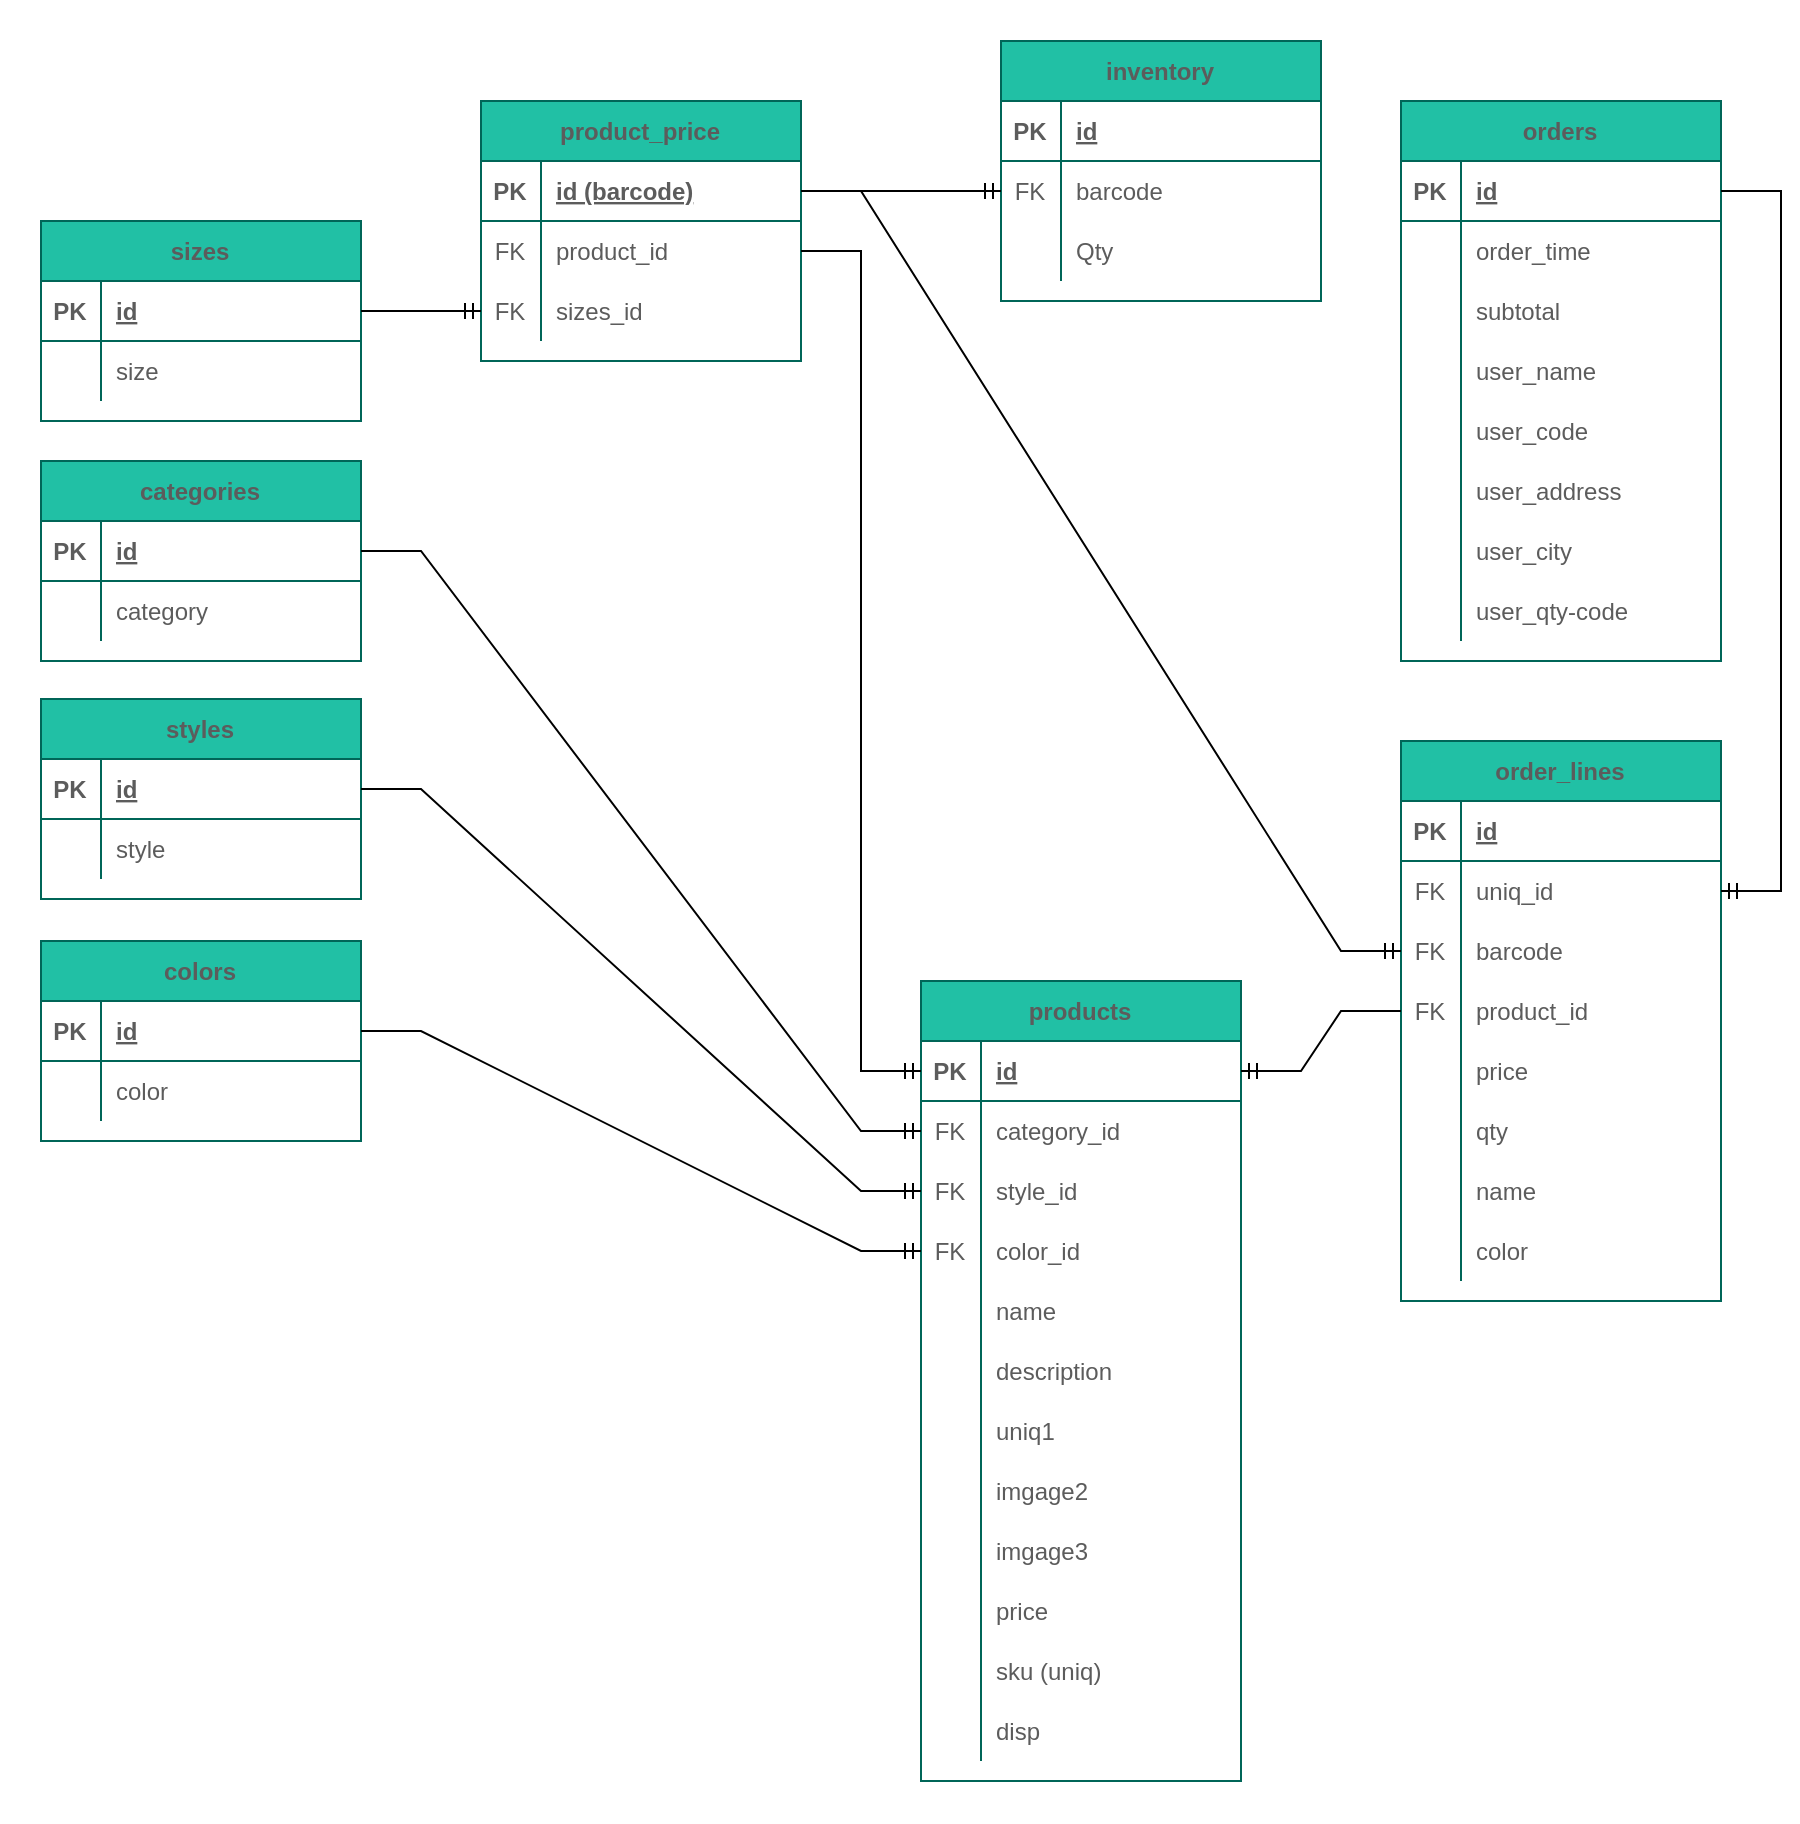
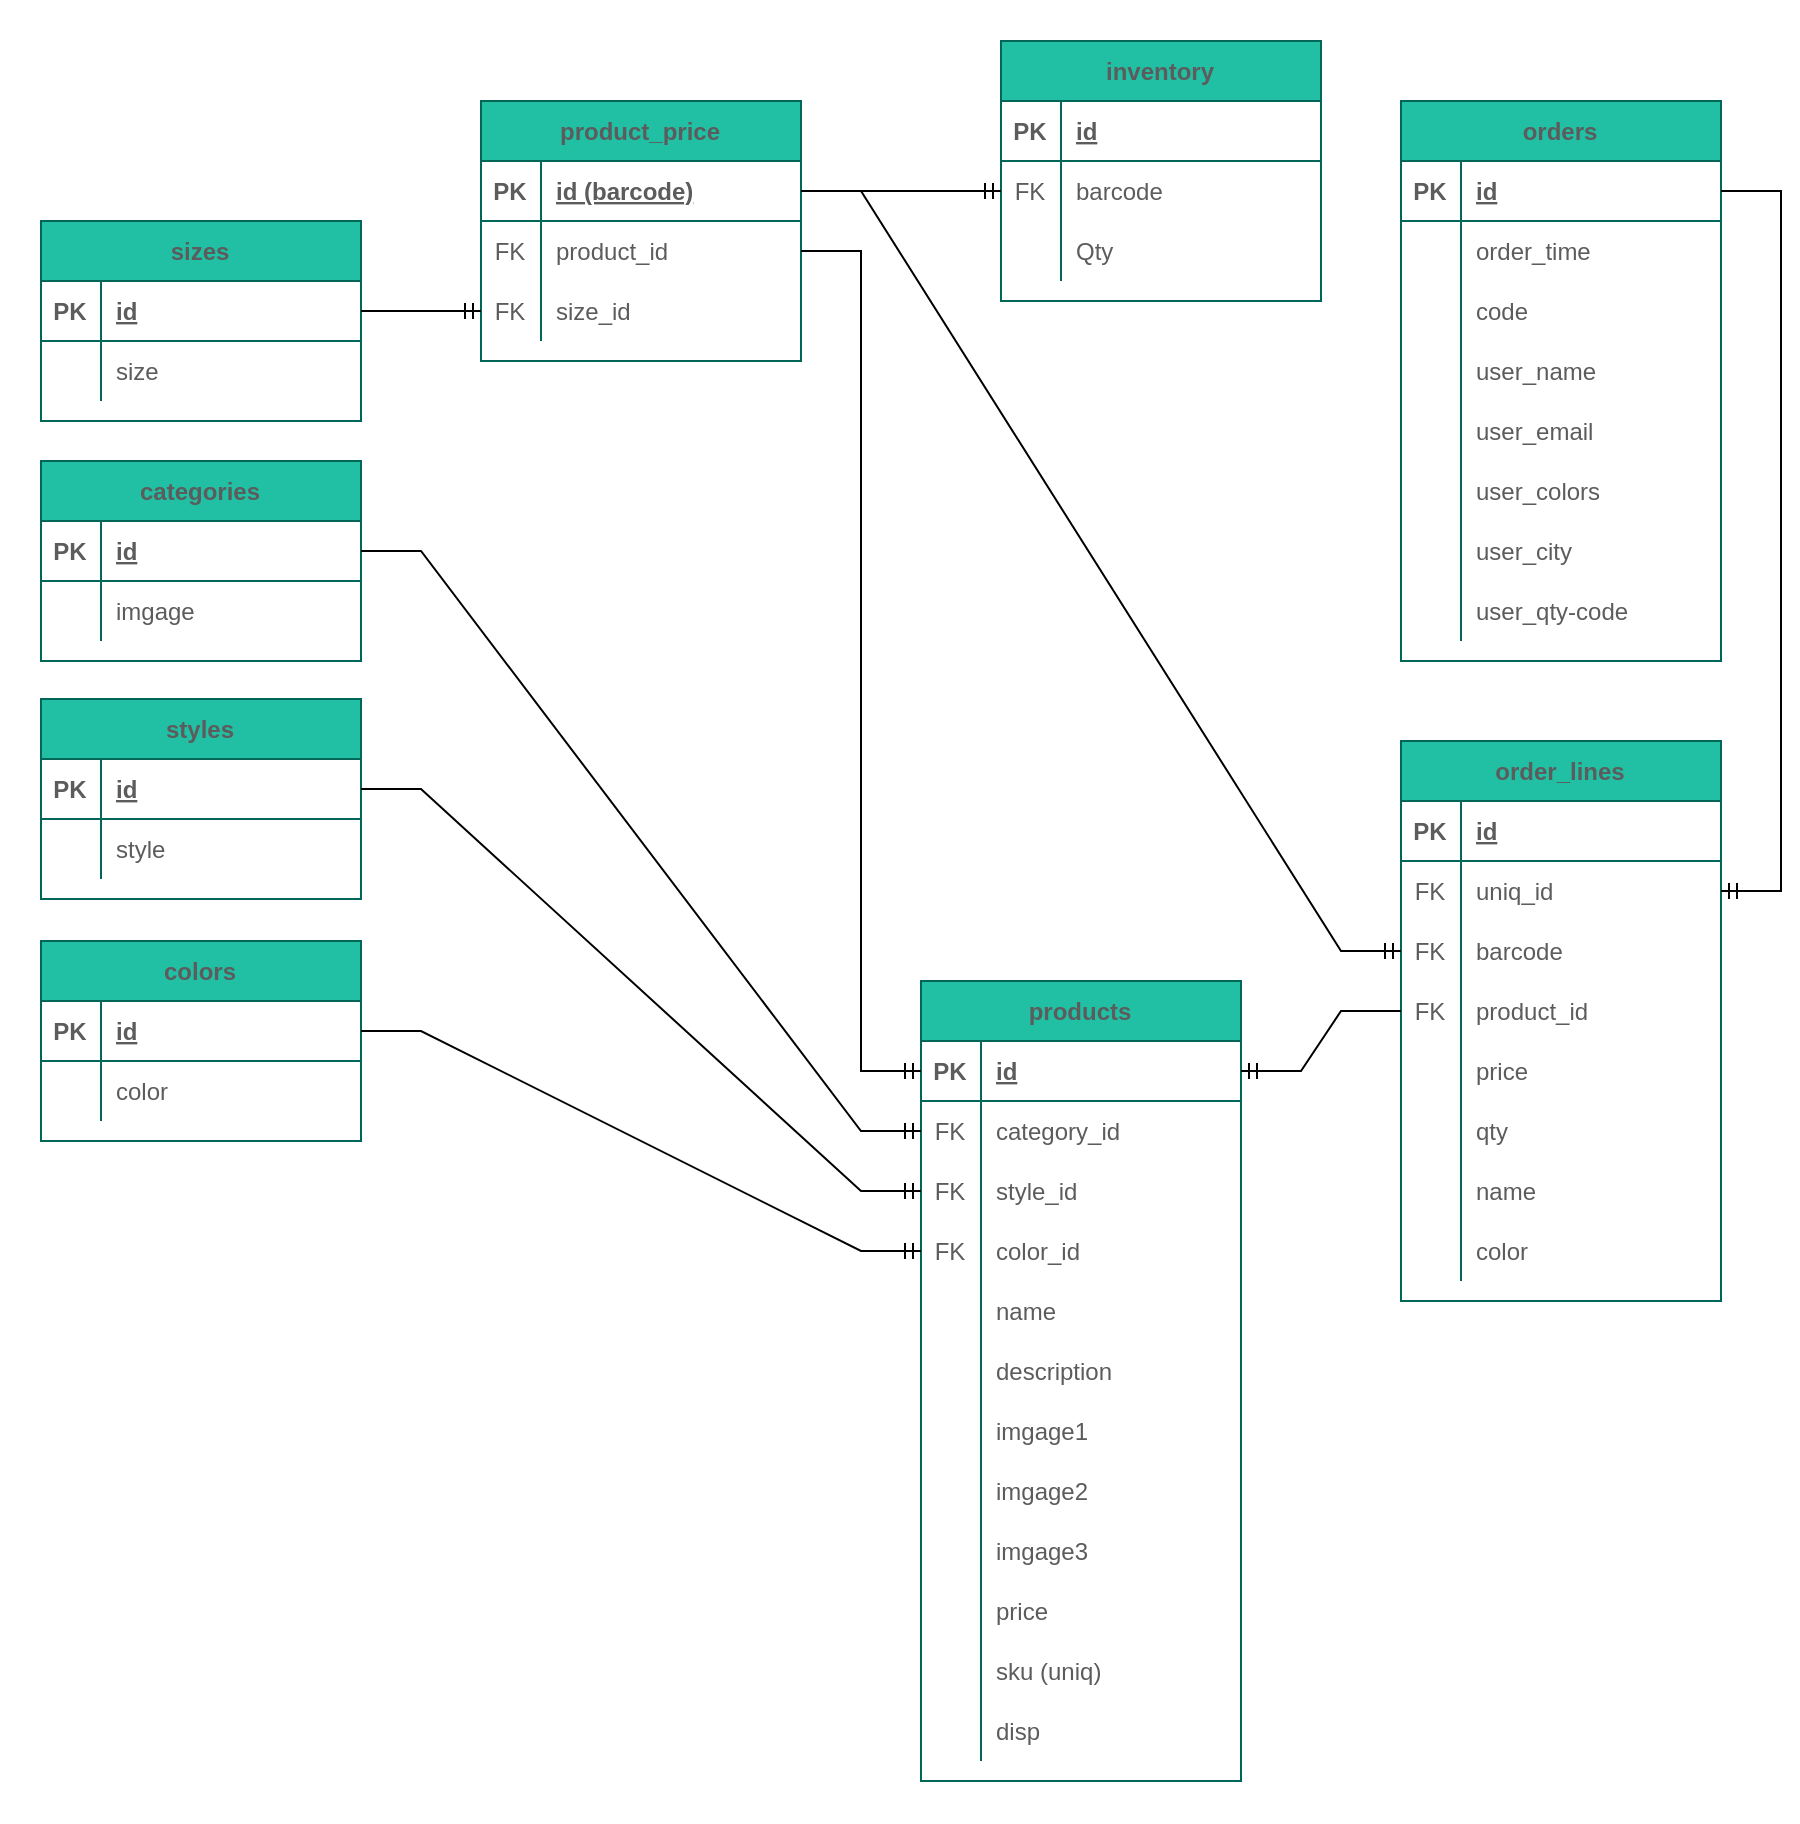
- <mxCell id="39" value="sizes_id" style="shape=partialRectangle;connectable=0;fillColor=none;top=0;left=0;bottom=0;right=0;align=left;spacingLeft=6;overflow=hidden;glass=0;strokeColor=#006658;fontColor=#5C5C5C;" parent="37" vertex="1"><mxGeometry x="30" width="130" height="30" as="geometry"><mxRectangle width="130" height="30" as="alternateBounds" /></mxGeometry></mxCell>
+ <mxCell id="39" value="size_id" style="shape=partialRectangle;connectable=0;fillColor=none;top=0;left=0;bottom=0;right=0;align=left;spacingLeft=6;overflow=hidden;glass=0;strokeColor=#006658;fontColor=#5C5C5C;" parent="37" vertex="1"><mxGeometry x="30" width="130" height="30" as="geometry"><mxRectangle width="130" height="30" as="alternateBounds" /></mxGeometry></mxCell>
- <mxCell id="96" value="subtotal" style="shape=partialRectangle;connectable=0;fillColor=none;top=0;left=0;bottom=0;right=0;align=left;spacingLeft=6;overflow=hidden;glass=0;strokeColor=#006658;fontColor=#5C5C5C;" parent="94" vertex="1"><mxGeometry x="30" width="130" height="30" as="geometry"><mxRectangle width="130" height="30" as="alternateBounds" /></mxGeometry></mxCell>
+ <mxCell id="96" value="code" style="shape=partialRectangle;connectable=0;fillColor=none;top=0;left=0;bottom=0;right=0;align=left;spacingLeft=6;overflow=hidden;glass=0;strokeColor=#006658;fontColor=#5C5C5C;" parent="94" vertex="1"><mxGeometry x="30" width="130" height="30" as="geometry"><mxRectangle width="130" height="30" as="alternateBounds" /></mxGeometry></mxCell>
- <mxCell id="102" value="user_code" style="shape=partialRectangle;connectable=0;fillColor=none;top=0;left=0;bottom=0;right=0;align=left;spacingLeft=6;overflow=hidden;glass=0;strokeColor=#006658;fontColor=#5C5C5C;" parent="100" vertex="1"><mxGeometry x="30" width="130" height="30" as="geometry"><mxRectangle width="130" height="30" as="alternateBounds" /></mxGeometry></mxCell>
+ <mxCell id="102" value="user_email" style="shape=partialRectangle;connectable=0;fillColor=none;top=0;left=0;bottom=0;right=0;align=left;spacingLeft=6;overflow=hidden;glass=0;strokeColor=#006658;fontColor=#5C5C5C;" parent="100" vertex="1"><mxGeometry x="30" width="130" height="30" as="geometry"><mxRectangle width="130" height="30" as="alternateBounds" /></mxGeometry></mxCell>
- <mxCell id="105" value="user_address" style="shape=partialRectangle;connectable=0;fillColor=none;top=0;left=0;bottom=0;right=0;align=left;spacingLeft=6;overflow=hidden;glass=0;strokeColor=#006658;fontColor=#5C5C5C;" parent="103" vertex="1"><mxGeometry x="30" width="130" height="30" as="geometry"><mxRectangle width="130" height="30" as="alternateBounds" /></mxGeometry></mxCell>
+ <mxCell id="105" value="user_colors" style="shape=partialRectangle;connectable=0;fillColor=none;top=0;left=0;bottom=0;right=0;align=left;spacingLeft=6;overflow=hidden;glass=0;strokeColor=#006658;fontColor=#5C5C5C;" parent="103" vertex="1"><mxGeometry x="30" width="130" height="30" as="geometry"><mxRectangle width="130" height="30" as="alternateBounds" /></mxGeometry></mxCell>
- <mxCell id="8" value="category" style="shape=partialRectangle;connectable=0;fillColor=none;top=0;left=0;bottom=0;right=0;align=left;spacingLeft=6;overflow=hidden;glass=0;strokeColor=#006658;fontColor=#5C5C5C;" parent="6" vertex="1"><mxGeometry x="30" width="130" height="30" as="geometry"><mxRectangle width="130" height="30" as="alternateBounds" /></mxGeometry></mxCell>
+ <mxCell id="8" value="imgage" style="shape=partialRectangle;connectable=0;fillColor=none;top=0;left=0;bottom=0;right=0;align=left;spacingLeft=6;overflow=hidden;glass=0;strokeColor=#006658;fontColor=#5C5C5C;" parent="6" vertex="1"><mxGeometry x="30" width="130" height="30" as="geometry"><mxRectangle width="130" height="30" as="alternateBounds" /></mxGeometry></mxCell>
- <mxCell id="71" value="uniq1" style="shape=partialRectangle;connectable=0;fillColor=none;top=0;left=0;bottom=0;right=0;align=left;spacingLeft=6;overflow=hidden;glass=0;strokeColor=#006658;fontColor=#5C5C5C;" parent="69" vertex="1"><mxGeometry x="30" width="130" height="30" as="geometry"><mxRectangle width="130" height="30" as="alternateBounds" /></mxGeometry></mxCell>
+ <mxCell id="71" value="imgage1" style="shape=partialRectangle;connectable=0;fillColor=none;top=0;left=0;bottom=0;right=0;align=left;spacingLeft=6;overflow=hidden;glass=0;strokeColor=#006658;fontColor=#5C5C5C;" parent="69" vertex="1"><mxGeometry x="30" width="130" height="30" as="geometry"><mxRectangle width="130" height="30" as="alternateBounds" /></mxGeometry></mxCell>
